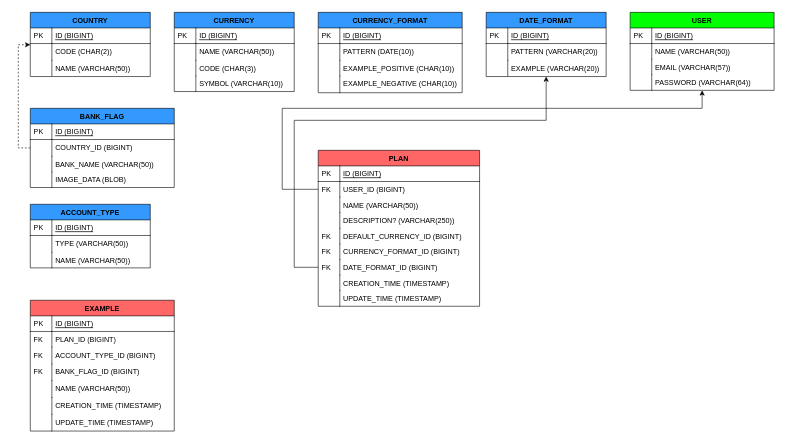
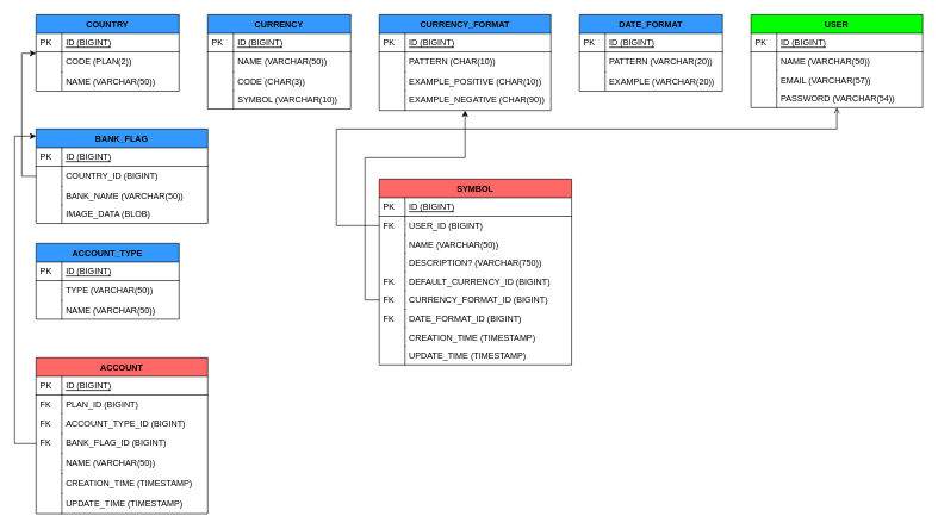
- <mxCell id="5" value="CODE (CHAR(2))" style="shape=partialRectangle;top=0;left=0;right=0;bottom=0;align=left;verticalAlign=top;fillColor=none;spacingLeft=40;spacingRight=4;overflow=hidden;rotatable=0;points=[[0,0.5],[1,0.5]];portConstraint=eastwest;dropTarget=0;rounded=0;shadow=0;strokeWidth=1;" parent="2" vertex="1"><mxGeometry y="52" width="200" height="28" as="geometry" /></mxCell>
+ <mxCell id="5" value="CODE (PLAN(2))" style="shape=partialRectangle;top=0;left=0;right=0;bottom=0;align=left;verticalAlign=top;fillColor=none;spacingLeft=40;spacingRight=4;overflow=hidden;rotatable=0;points=[[0,0.5],[1,0.5]];portConstraint=eastwest;dropTarget=0;rounded=0;shadow=0;strokeWidth=1;" parent="2" vertex="1"><mxGeometry y="52" width="200" height="28" as="geometry" /></mxCell>
- <mxCell id="21" value="PATTERN (DATE(10))" style="shape=partialRectangle;top=0;left=0;right=0;bottom=0;align=left;verticalAlign=top;fillColor=none;spacingLeft=40;spacingRight=4;overflow=hidden;rotatable=0;points=[[0,0.5],[1,0.5]];portConstraint=eastwest;dropTarget=0;rounded=0;shadow=0;strokeWidth=1;" parent="18" vertex="1"><mxGeometry y="52" width="240" height="28" as="geometry" /></mxCell>
+ <mxCell id="21" value="PATTERN (CHAR(10))" style="shape=partialRectangle;top=0;left=0;right=0;bottom=0;align=left;verticalAlign=top;fillColor=none;spacingLeft=40;spacingRight=4;overflow=hidden;rotatable=0;points=[[0,0.5],[1,0.5]];portConstraint=eastwest;dropTarget=0;rounded=0;shadow=0;strokeWidth=1;" parent="18" vertex="1"><mxGeometry y="52" width="240" height="28" as="geometry" /></mxCell>
- <mxCell id="41" value="PASSWORD (VARCHAR(64))" style="shape=partialRectangle;top=0;left=0;right=0;bottom=0;align=left;verticalAlign=top;fillColor=none;spacingLeft=40;spacingRight=4;overflow=hidden;rotatable=0;points=[[0,0.5],[1,0.5]];portConstraint=eastwest;dropTarget=0;rounded=0;shadow=0;strokeWidth=1;" parent="34" vertex="1"><mxGeometry y="104" width="240" height="26" as="geometry" /></mxCell>
+ <mxCell id="41" value="PASSWORD (VARCHAR(54))" style="shape=partialRectangle;top=0;left=0;right=0;bottom=0;align=left;verticalAlign=top;fillColor=none;spacingLeft=40;spacingRight=4;overflow=hidden;rotatable=0;points=[[0,0.5],[1,0.5]];portConstraint=eastwest;dropTarget=0;rounded=0;shadow=0;strokeWidth=1;" parent="34" vertex="1"><mxGeometry y="104" width="240" height="26" as="geometry" /></mxCell>
- <mxCell id="25" value="EXAMPLE_NEGATIVE (CHAR(10))" style="shape=partialRectangle;top=0;left=0;right=0;bottom=0;align=left;verticalAlign=top;fillColor=none;spacingLeft=40;spacingRight=4;overflow=hidden;rotatable=0;points=[[0,0.5],[1,0.5]];portConstraint=eastwest;dropTarget=0;rounded=0;shadow=0;strokeWidth=1;" parent="18" vertex="1"><mxGeometry y="106" width="240" height="28" as="geometry" /></mxCell>
+ <mxCell id="25" value="EXAMPLE_NEGATIVE (CHAR(90))" style="shape=partialRectangle;top=0;left=0;right=0;bottom=0;align=left;verticalAlign=top;fillColor=none;spacingLeft=40;spacingRight=4;overflow=hidden;rotatable=0;points=[[0,0.5],[1,0.5]];portConstraint=eastwest;dropTarget=0;rounded=0;shadow=0;strokeWidth=1;" parent="18" vertex="1"><mxGeometry y="106" width="240" height="28" as="geometry" /></mxCell>
- <mxCell id="62" style="edgeStyle=orthogonalEdgeStyle;rounded=0;orthogonalLoop=1;jettySize=auto;html=1;" parent="1" source="46" target="34" edge="1"><mxGeometry relative="1" as="geometry"><Array as="points"><mxPoint x="470" y="315" /><mxPoint x="470" y="180" /><mxPoint x="1170" y="180" /></Array></mxGeometry></mxCell>
+ <mxCell id="62" style="edgeStyle=orthogonalEdgeStyle;rounded=0;orthogonalLoop=1;jettySize=auto;html=1;endArrow=open;" parent="1" source="46" target="34" edge="1"><mxGeometry relative="1" as="geometry"><Array as="points"><mxPoint x="470" y="315" /><mxPoint x="470" y="180" /><mxPoint x="1170" y="180" /></Array></mxGeometry></mxCell>
- <mxCell id="96" style="edgeStyle=orthogonalEdgeStyle;rounded=0;orthogonalLoop=1;jettySize=auto;html=1;dashed=1;" parent="1" source="68" target="2" edge="1"><mxGeometry relative="1" as="geometry"><Array as="points"><mxPoint x="30" y="246" /><mxPoint x="30" y="74" /></Array></mxGeometry></mxCell>
+ <mxCell id="96" style="edgeStyle=orthogonalEdgeStyle;rounded=0;orthogonalLoop=1;jettySize=auto;html=1;" parent="1" source="68" target="2" edge="1"><mxGeometry relative="1" as="geometry"><Array as="points"><mxPoint x="30" y="246" /><mxPoint x="30" y="74" /></Array></mxGeometry></mxCell>
+ <mxCell id="97" style="edgeStyle=orthogonalEdgeStyle;rounded=0;orthogonalLoop=1;jettySize=auto;html=1;" parent="1" source="88" target="65" edge="1"><mxGeometry relative="1" as="geometry"><Array as="points"><mxPoint x="20" y="620" /><mxPoint x="20" y="190" /></Array></mxGeometry></mxCell>
- <mxCell id="64" style="edgeStyle=orthogonalEdgeStyle;rounded=0;orthogonalLoop=1;jettySize=auto;html=1;" parent="1" source="56" target="27" edge="1"><mxGeometry relative="1" as="geometry"><Array as="points"><mxPoint x="490" y="445" /><mxPoint x="490" y="200" /><mxPoint x="910" y="200" /></Array></mxGeometry></mxCell>
- <mxCell id="43" value="PLAN" style="swimlane;fontStyle=1;childLayout=stackLayout;horizontal=1;startSize=26;horizontalStack=0;resizeParent=1;resizeLast=0;collapsible=1;marginBottom=0;rounded=0;shadow=0;strokeWidth=1;fillColor=#FF6666;" parent="1" vertex="1"><mxGeometry x="530" y="250" width="269" height="260" as="geometry"><mxRectangle x="20" y="80" width="160" height="26" as="alternateBounds" /></mxGeometry></mxCell>
+ <mxCell id="43" value="SYMBOL" style="swimlane;fontStyle=1;childLayout=stackLayout;horizontal=1;startSize=26;horizontalStack=0;resizeParent=1;resizeLast=0;collapsible=1;marginBottom=0;rounded=0;shadow=0;strokeWidth=1;fillColor=#FF6666;" parent="1" vertex="1"><mxGeometry x="530" y="250" width="269" height="260" as="geometry"><mxRectangle x="20" y="80" width="160" height="26" as="alternateBounds" /></mxGeometry></mxCell>
- <mxCell id="50" value="DESCRIPTION? (VARCHAR(250))" style="shape=partialRectangle;top=0;left=0;right=0;bottom=0;align=left;verticalAlign=top;fillColor=none;spacingLeft=40;spacingRight=4;overflow=hidden;rotatable=0;points=[[0,0.5],[1,0.5]];portConstraint=eastwest;dropTarget=0;rounded=0;shadow=0;strokeWidth=1;" parent="43" vertex="1"><mxGeometry y="104" width="269" height="26" as="geometry" /></mxCell>
+ <mxCell id="50" value="DESCRIPTION? (VARCHAR(750))" style="shape=partialRectangle;top=0;left=0;right=0;bottom=0;align=left;verticalAlign=top;fillColor=none;spacingLeft=40;spacingRight=4;overflow=hidden;rotatable=0;points=[[0,0.5],[1,0.5]];portConstraint=eastwest;dropTarget=0;rounded=0;shadow=0;strokeWidth=1;" parent="43" vertex="1"><mxGeometry y="104" width="269" height="26" as="geometry" /></mxCell>
+ <mxCell id="63" style="edgeStyle=orthogonalEdgeStyle;rounded=0;orthogonalLoop=1;jettySize=auto;html=1;" parent="1" source="54" target="18" edge="1"><mxGeometry relative="1" as="geometry"><Array as="points"><mxPoint x="510" y="419" /><mxPoint x="510" y="220" /><mxPoint x="650" y="220" /></Array></mxGeometry></mxCell>
- <mxCell id="81" value="EXAMPLE" style="swimlane;fontStyle=1;childLayout=stackLayout;horizontal=1;startSize=26;horizontalStack=0;resizeParent=1;resizeLast=0;collapsible=1;marginBottom=0;rounded=0;shadow=0;strokeWidth=1;fillColor=#FF6666;" parent="1" vertex="1"><mxGeometry x="50" y="500" width="240" height="218" as="geometry"><mxRectangle x="260" y="270" width="160" height="26" as="alternateBounds" /></mxGeometry></mxCell>
+ <mxCell id="81" value="ACCOUNT" style="swimlane;fontStyle=1;childLayout=stackLayout;horizontal=1;startSize=26;horizontalStack=0;resizeParent=1;resizeLast=0;collapsible=1;marginBottom=0;rounded=0;shadow=0;strokeWidth=1;fillColor=#FF6666;" parent="1" vertex="1"><mxGeometry x="50" y="500" width="240" height="218" as="geometry"><mxRectangle x="260" y="270" width="160" height="26" as="alternateBounds" /></mxGeometry></mxCell>
